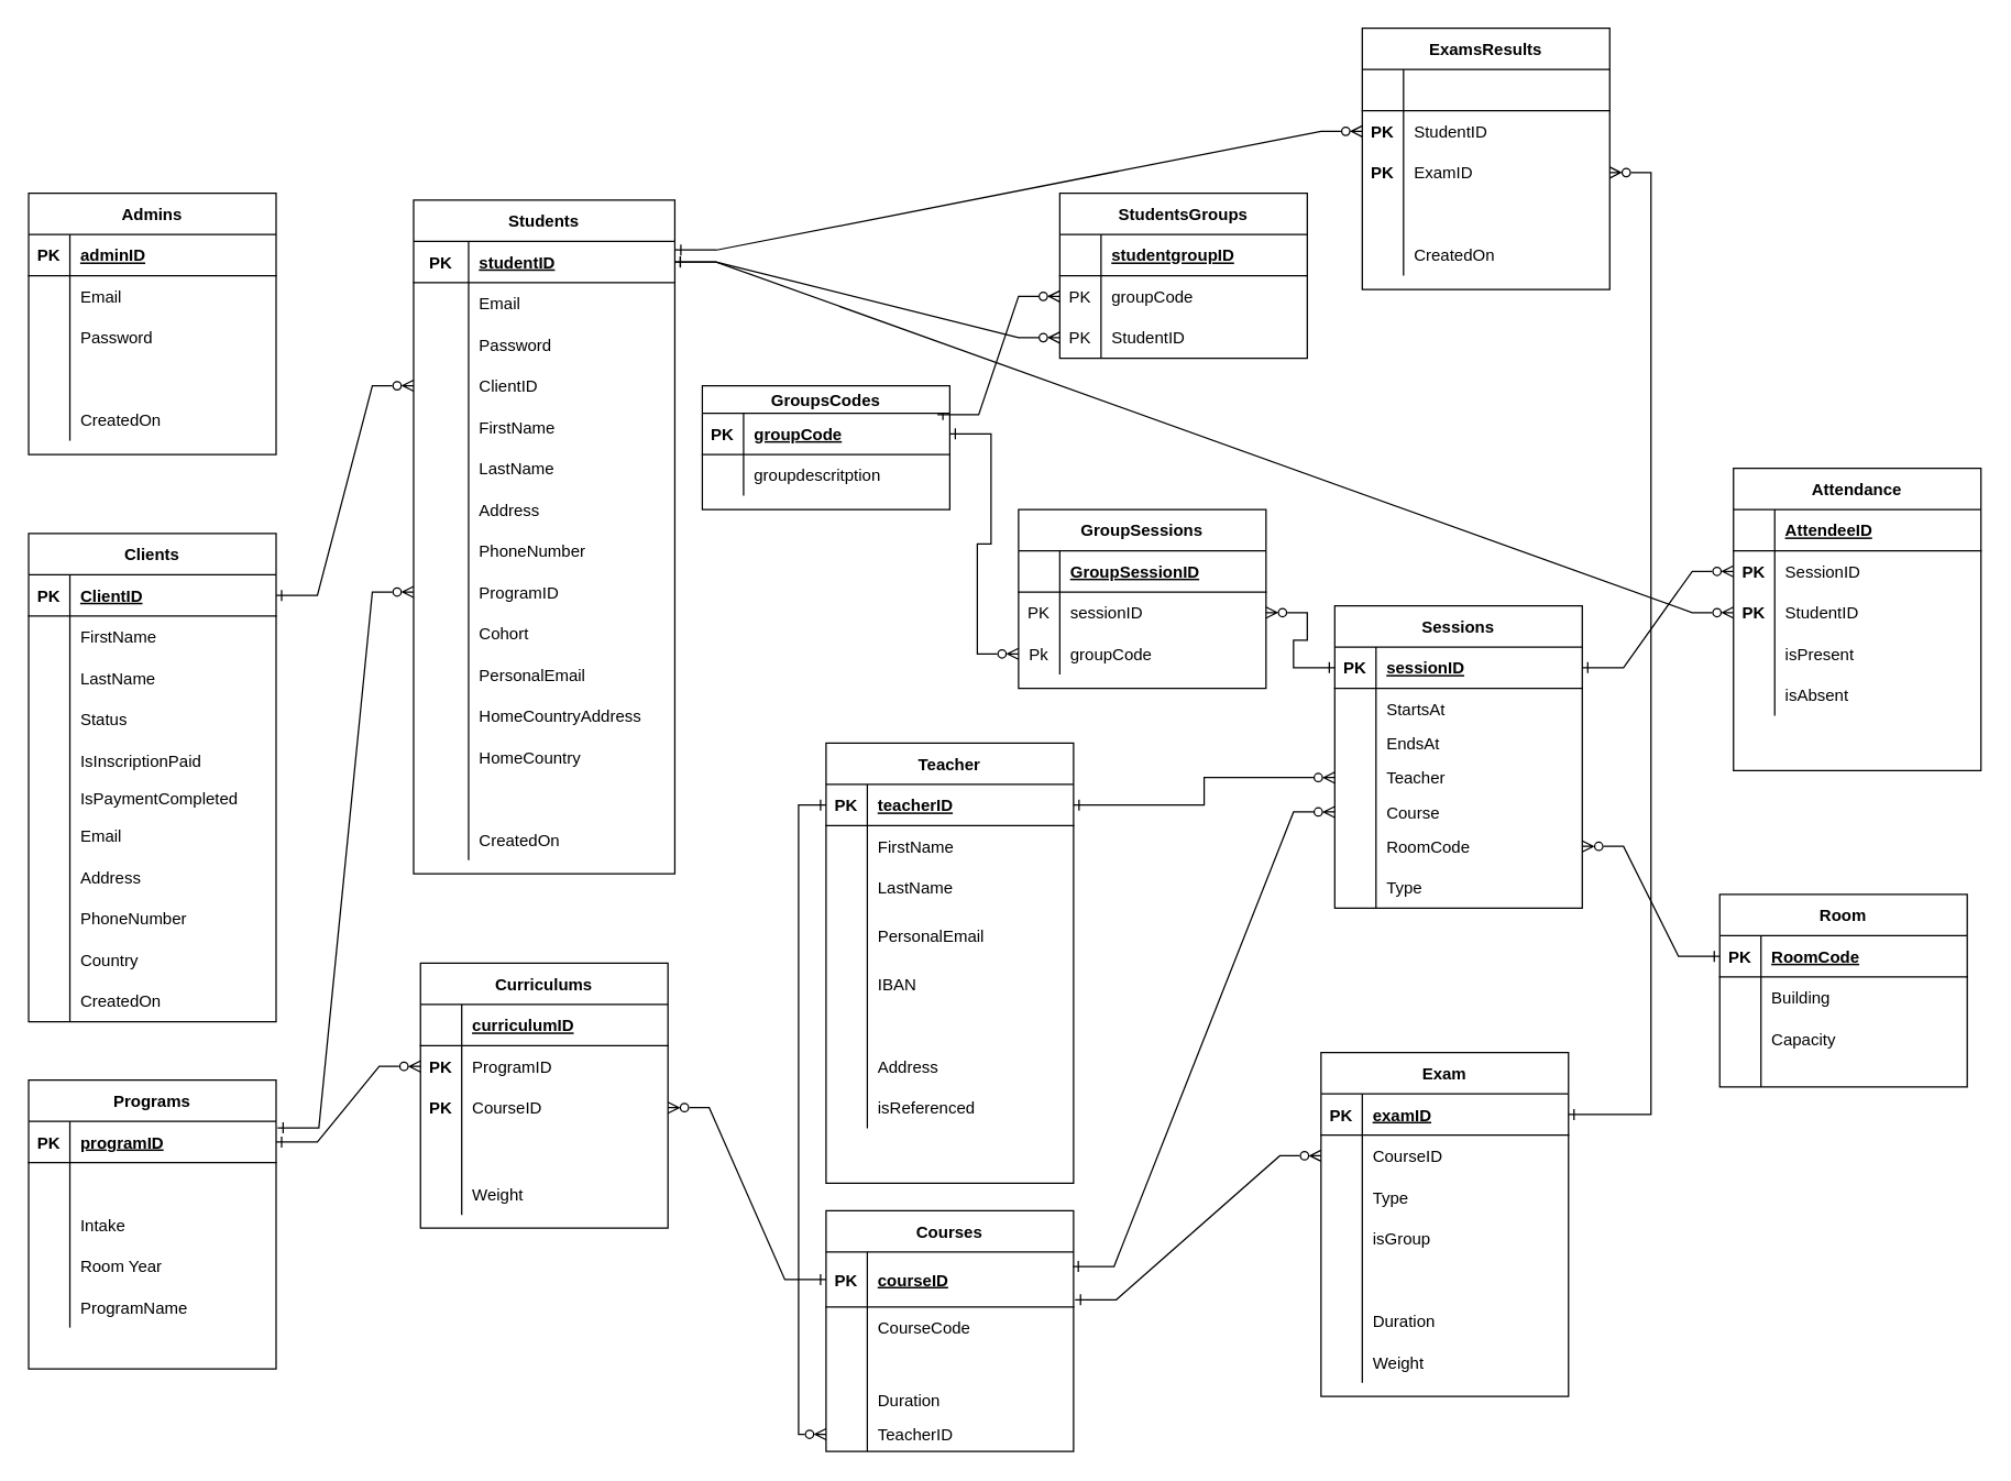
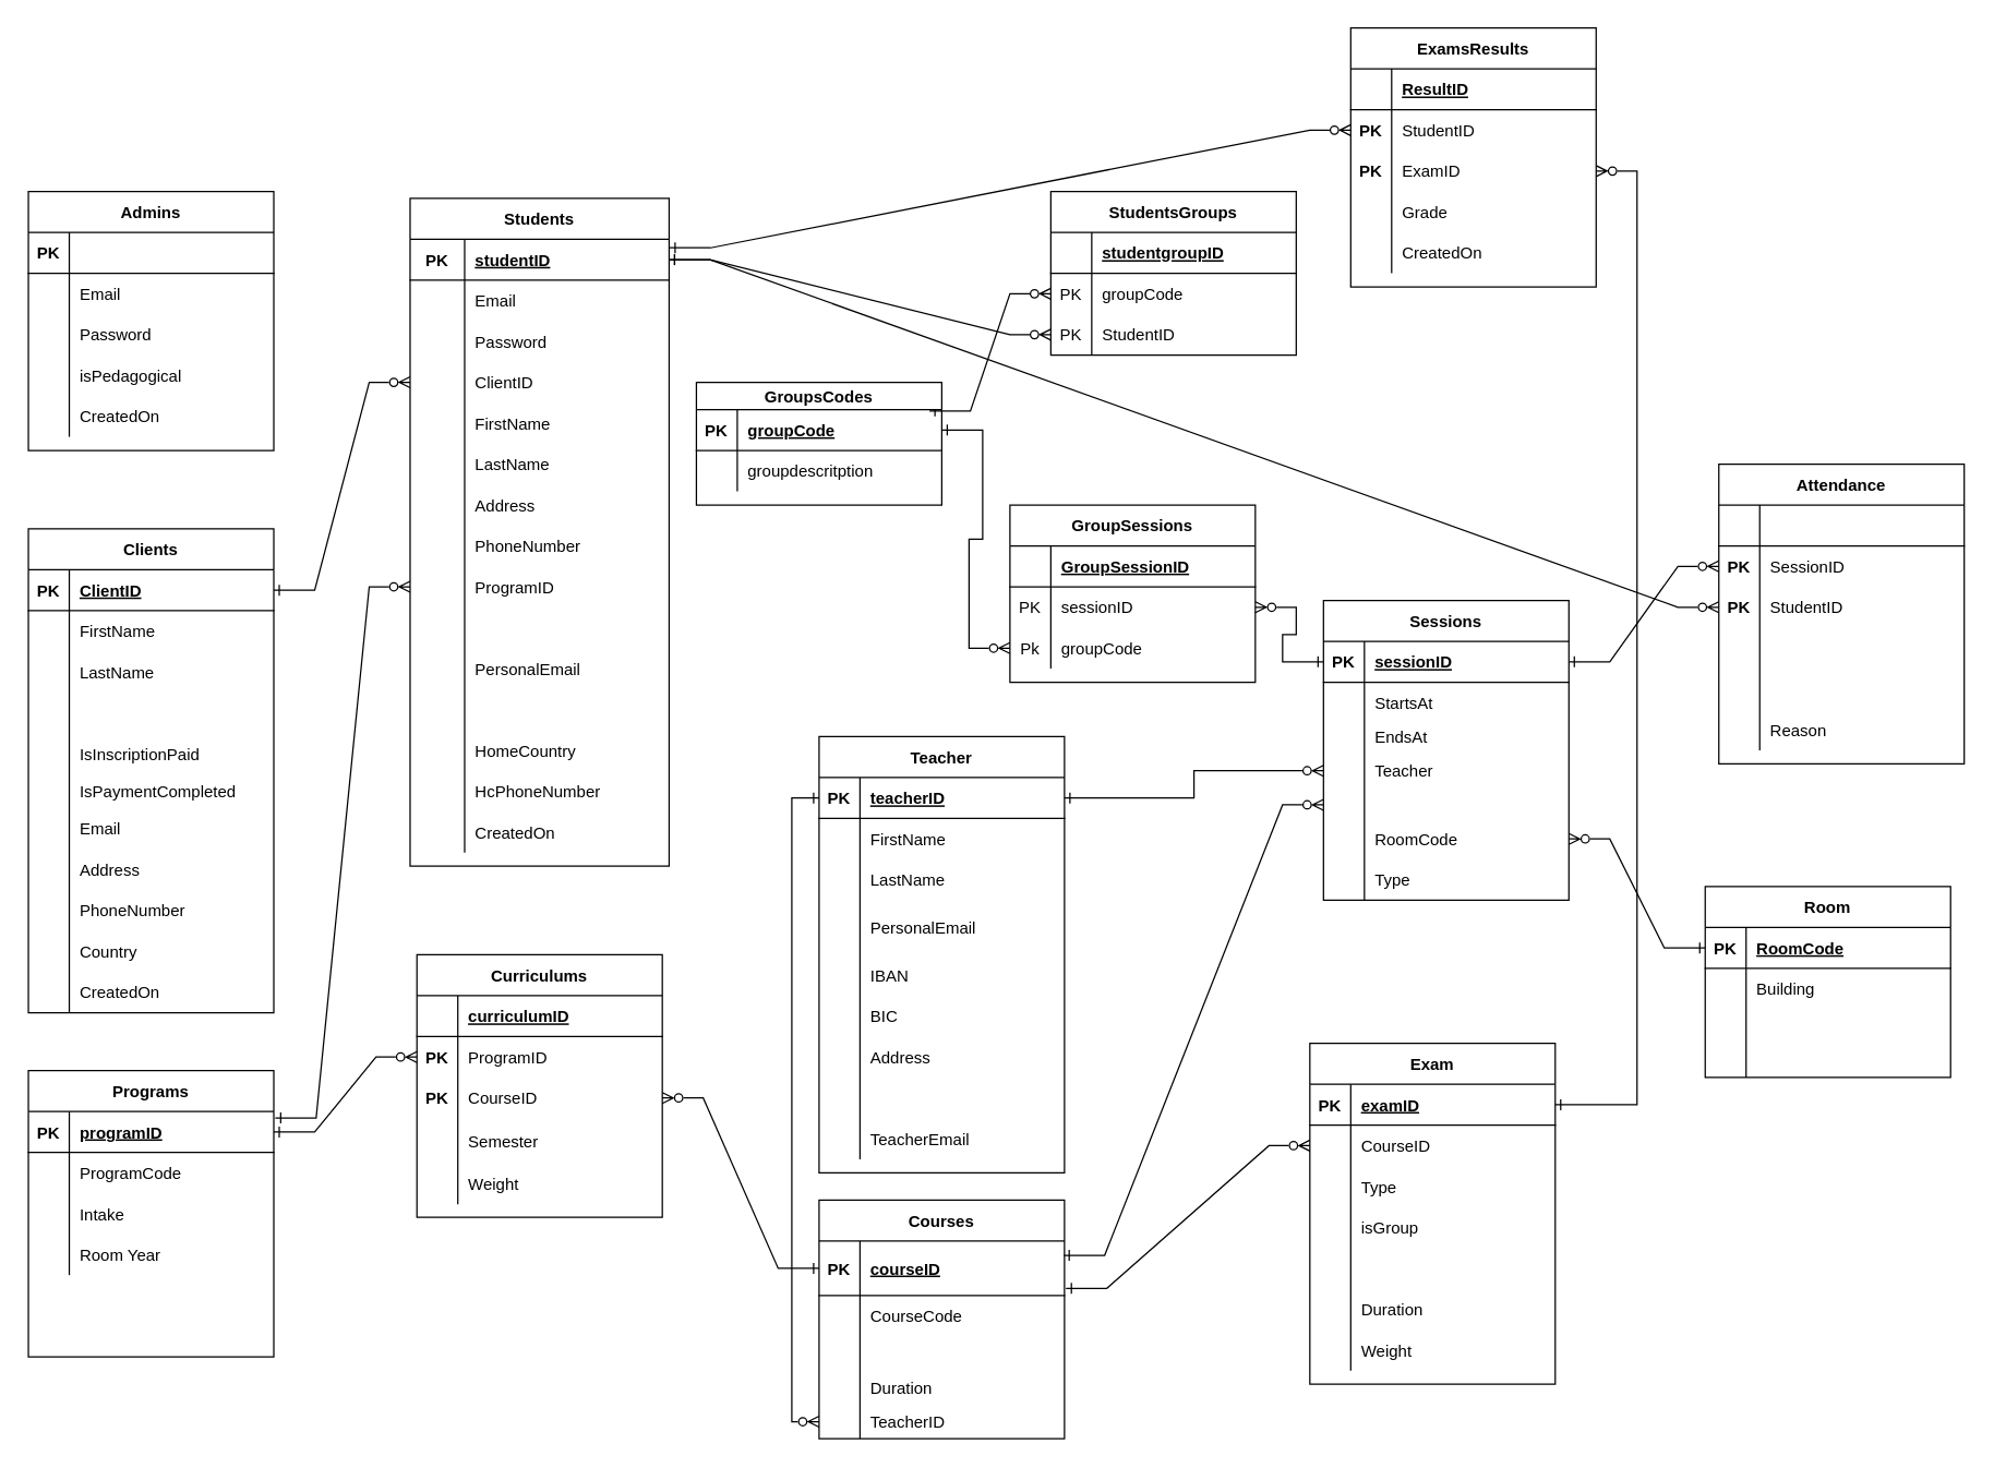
+ <mxCell id="271" value="ResultID" style="shape=partialRectangle;connectable=0;fillColor=none;top=0;left=0;bottom=0;right=0;align=left;spacingLeft=6;fontStyle=5;overflow=hidden;" parent="269" vertex="1"><mxGeometry x="30" width="150" height="30" as="geometry"><mxRectangle width="150" height="30" as="alternateBounds" /></mxGeometry></mxCell>
+ <mxCell id="280" value="Grade" style="shape=partialRectangle;connectable=0;fillColor=none;top=0;left=0;bottom=0;right=0;align=left;spacingLeft=6;overflow=hidden;" parent="278" vertex="1"><mxGeometry x="30" width="150" height="30" as="geometry"><mxRectangle width="150" height="30" as="alternateBounds" /></mxGeometry></mxCell>
- <mxCell id="6" value="adminID" style="shape=partialRectangle;connectable=0;fillColor=none;top=0;left=0;bottom=0;right=0;align=left;spacingLeft=6;fontStyle=5;overflow=hidden;" parent="4" vertex="1"><mxGeometry x="30" width="150" height="30" as="geometry"><mxRectangle width="150" height="30" as="alternateBounds" /></mxGeometry></mxCell>
+ <mxCell id="15" value="isPedagogical" style="shape=partialRectangle;connectable=0;fillColor=none;top=0;left=0;bottom=0;right=0;align=left;spacingLeft=6;overflow=hidden;" parent="13" vertex="1"><mxGeometry x="30" width="150" height="30" as="geometry"><mxRectangle width="150" height="30" as="alternateBounds" /></mxGeometry></mxCell>
- <mxCell id="223" value="AttendeeID" style="shape=partialRectangle;connectable=0;fillColor=none;top=0;left=0;bottom=0;right=0;align=left;spacingLeft=6;fontStyle=5;overflow=hidden;" parent="221" vertex="1"><mxGeometry x="30" width="150" height="30" as="geometry"><mxRectangle width="150" height="30" as="alternateBounds" /></mxGeometry></mxCell>
- <mxCell id="83" value="Cohort" style="shape=partialRectangle;connectable=0;fillColor=none;top=0;left=0;bottom=0;right=0;align=left;spacingLeft=6;overflow=hidden;" parent="81" vertex="1"><mxGeometry x="40" width="150" height="30" as="geometry"><mxRectangle width="150" height="30" as="alternateBounds" /></mxGeometry></mxCell>
- <mxCell id="232" value="isPresent" style="shape=partialRectangle;connectable=0;fillColor=none;top=0;left=0;bottom=0;right=0;align=left;spacingLeft=6;overflow=hidden;" parent="230" vertex="1"><mxGeometry x="30" width="150" height="30" as="geometry"><mxRectangle width="150" height="30" as="alternateBounds" /></mxGeometry></mxCell>
- <mxCell id="235" value="isAbsent" style="shape=partialRectangle;connectable=0;fillColor=none;top=0;left=0;bottom=0;right=0;align=left;spacingLeft=6;overflow=hidden;" parent="233" vertex="1"><mxGeometry x="30" width="150" height="30" as="geometry"><mxRectangle width="150" height="30" as="alternateBounds" /></mxGeometry></mxCell>
- <mxCell id="89" value="HomeCountryAddress" style="shape=partialRectangle;connectable=0;fillColor=none;top=0;left=0;bottom=0;right=0;align=left;spacingLeft=6;overflow=hidden;" parent="87" vertex="1"><mxGeometry x="40" width="150" height="30" as="geometry"><mxRectangle width="150" height="30" as="alternateBounds" /></mxGeometry></mxCell>
- <mxCell id="31" value="Status" style="shape=partialRectangle;connectable=0;fillColor=none;top=0;left=0;bottom=0;right=0;align=left;spacingLeft=6;overflow=hidden;" parent="29" vertex="1"><mxGeometry x="30" width="150" height="30" as="geometry"><mxRectangle width="150" height="30" as="alternateBounds" /></mxGeometry></mxCell>
+ <mxCell id="238" value="Reason" style="shape=partialRectangle;connectable=0;fillColor=none;top=0;left=0;bottom=0;right=0;align=left;spacingLeft=6;overflow=hidden;" parent="236" vertex="1"><mxGeometry x="30" width="150" height="30" as="geometry"><mxRectangle width="150" height="30" as="alternateBounds" /></mxGeometry></mxCell>
+ <mxCell id="95" value="HcPhoneNumber" style="shape=partialRectangle;connectable=0;fillColor=none;top=0;left=0;bottom=0;right=0;align=left;spacingLeft=6;overflow=hidden;" parent="93" vertex="1"><mxGeometry x="40" width="150" height="30" as="geometry"><mxRectangle width="150" height="30" as="alternateBounds" /></mxGeometry></mxCell>
- <mxCell id="190" value="Course" style="shape=partialRectangle;connectable=0;fillColor=none;top=0;left=0;bottom=0;right=0;align=left;spacingLeft=6;overflow=hidden;" parent="188" vertex="1"><mxGeometry x="30" width="150" height="20" as="geometry"><mxRectangle width="150" height="20" as="alternateBounds" /></mxGeometry></mxCell>
+ <mxCell id="165" value="BIC" style="shape=partialRectangle;connectable=0;fillColor=none;top=0;left=0;bottom=0;right=0;align=left;spacingLeft=6;overflow=hidden;" parent="163" vertex="1"><mxGeometry x="30" width="150" height="30" as="geometry"><mxRectangle width="150" height="30" as="alternateBounds" /></mxGeometry></mxCell>
- <mxCell id="206" value="Capacity" style="shape=partialRectangle;connectable=0;fillColor=none;top=0;left=0;bottom=0;right=0;align=left;spacingLeft=6;overflow=hidden;" parent="204" vertex="1"><mxGeometry x="30" width="150" height="30" as="geometry"><mxRectangle width="150" height="30" as="alternateBounds" /></mxGeometry></mxCell>
- <mxCell id="171" value="isReferenced" style="shape=partialRectangle;connectable=0;fillColor=none;top=0;left=0;bottom=0;right=0;align=left;spacingLeft=6;overflow=hidden;" parent="169" vertex="1"><mxGeometry x="30" width="150" height="30" as="geometry"><mxRectangle width="150" height="30" as="alternateBounds" /></mxGeometry></mxCell>
+ <mxCell id="174" value="TeacherEmail" style="shape=partialRectangle;connectable=0;fillColor=none;top=0;left=0;bottom=0;right=0;align=left;spacingLeft=6;overflow=hidden;" parent="172" vertex="1"><mxGeometry x="30" width="150" height="30" as="geometry"><mxRectangle width="150" height="30" as="alternateBounds" /></mxGeometry></mxCell>
+ <mxCell id="143" value="Semester" style="shape=partialRectangle;connectable=0;fillColor=none;top=0;left=0;bottom=0;right=0;align=left;spacingLeft=6;overflow=hidden;" parent="141" vertex="1"><mxGeometry x="30" width="150" height="33" as="geometry"><mxRectangle width="150" height="33" as="alternateBounds" /></mxGeometry></mxCell>
+ <mxCell id="105" value="ProgramCode" style="shape=partialRectangle;connectable=0;fillColor=none;top=0;left=0;bottom=0;right=0;align=left;spacingLeft=6;overflow=hidden;" parent="103" vertex="1"><mxGeometry x="30" width="150" height="30" as="geometry"><mxRectangle width="150" height="30" as="alternateBounds" /></mxGeometry></mxCell>
- <mxCell id="114" value="ProgramName" style="shape=partialRectangle;connectable=0;fillColor=none;top=0;left=0;bottom=0;right=0;align=left;spacingLeft=6;overflow=hidden;" parent="112" vertex="1"><mxGeometry x="30" width="150" height="30" as="geometry"><mxRectangle width="150" height="30" as="alternateBounds" /></mxGeometry></mxCell>
